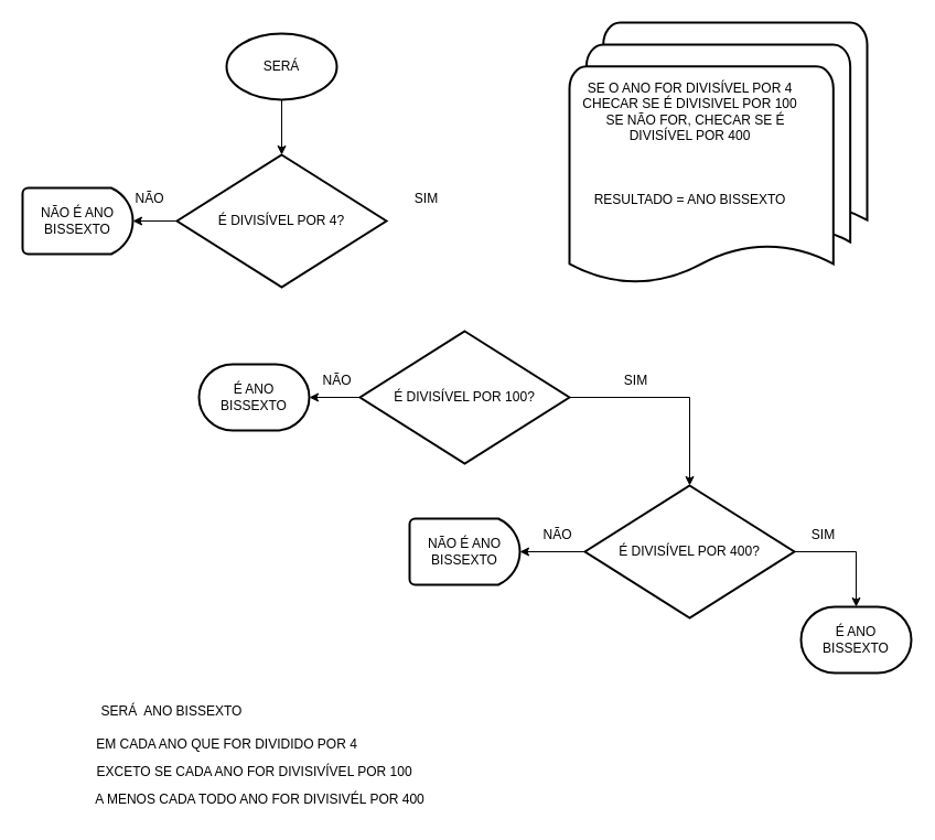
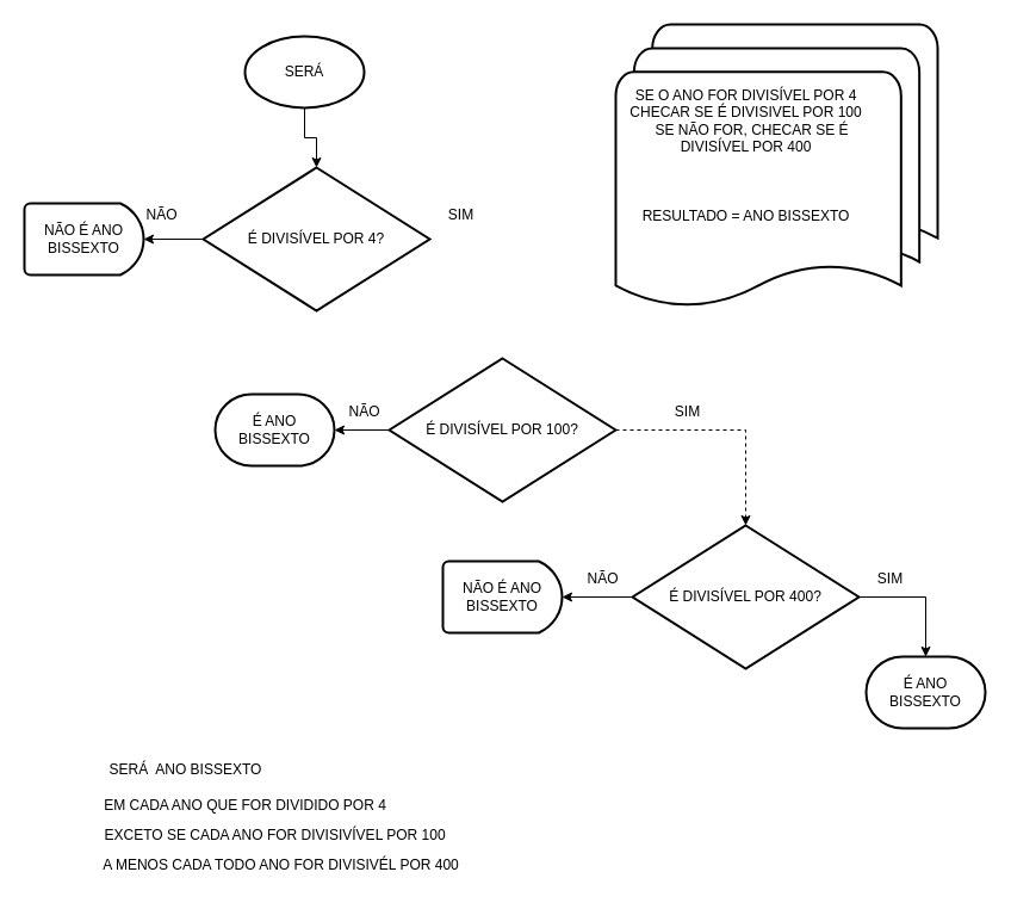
- <mxCell id="5" value="É DIVISÍVEL POR 4?" style="strokeWidth=2;html=1;shape=mxgraph.flowchart.decision;whiteSpace=wrap;" vertex="1" parent="1"><mxGeometry x="160" y="140" width="190" height="120" as="geometry" /></mxCell>
+ <mxCell id="5" value="É DIVISÍVEL POR 4?" style="strokeWidth=2;html=1;shape=mxgraph.flowchart.decision;whiteSpace=wrap;" vertex="1" parent="1"><mxGeometry x="170" y="140" width="190" height="120" as="geometry" /></mxCell>
- <mxCell id="6" value="" style="edgeStyle=orthogonalEdgeStyle;rounded=0;orthogonalLoop=1;jettySize=auto;html=1;" edge="1" parent="1" source="8" target="14"><mxGeometry relative="1" as="geometry" /></mxCell>
+ <mxCell id="6" value="" style="edgeStyle=orthogonalEdgeStyle;rounded=0;orthogonalLoop=1;jettySize=auto;html=1;dashed=1;" edge="1" parent="1" source="8" target="14"><mxGeometry relative="1" as="geometry" /></mxCell>
